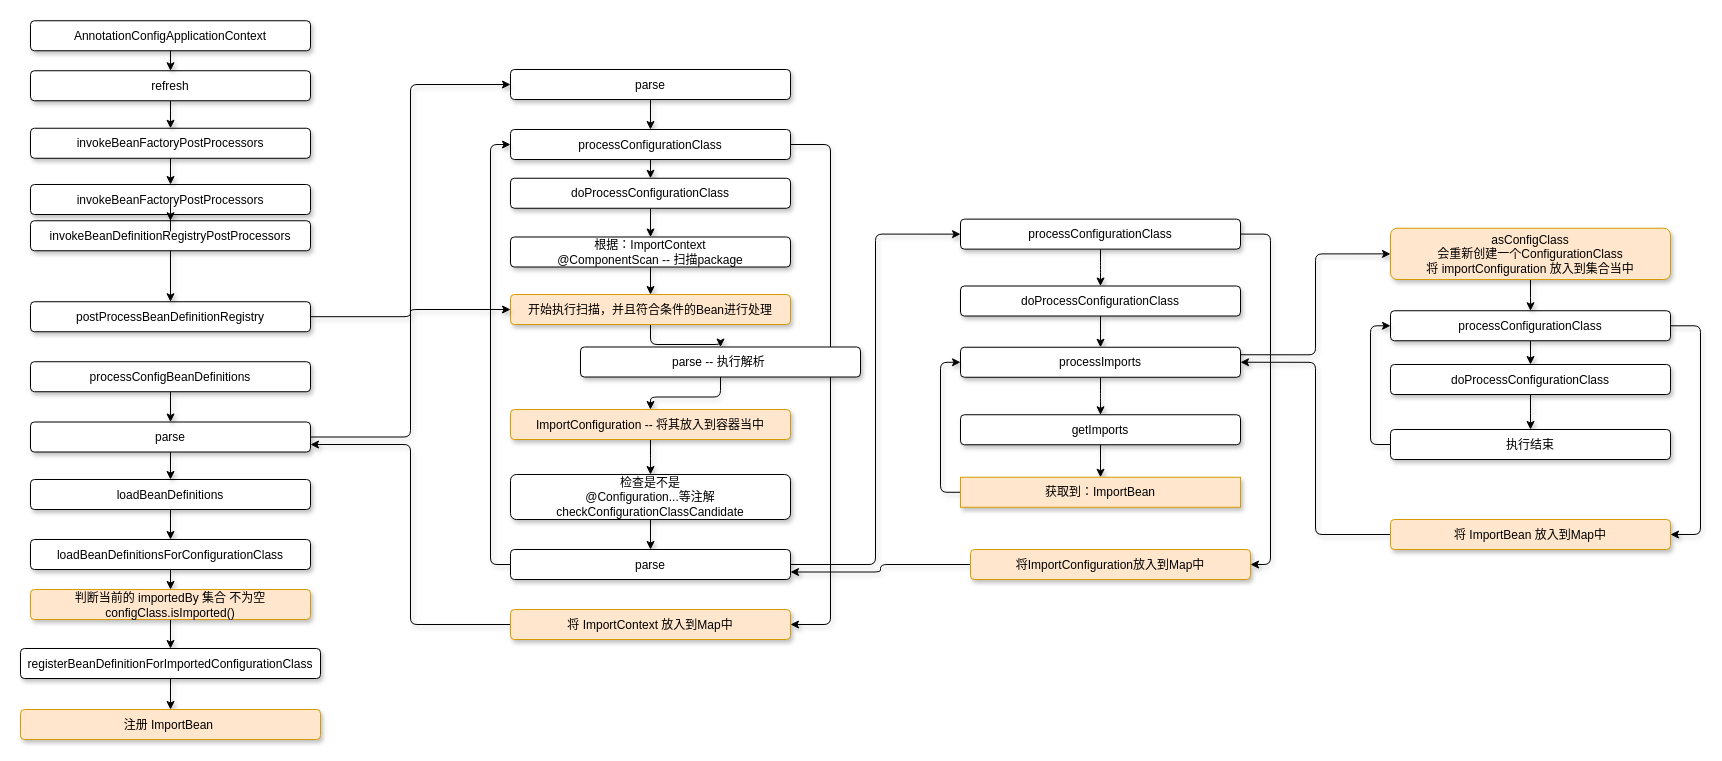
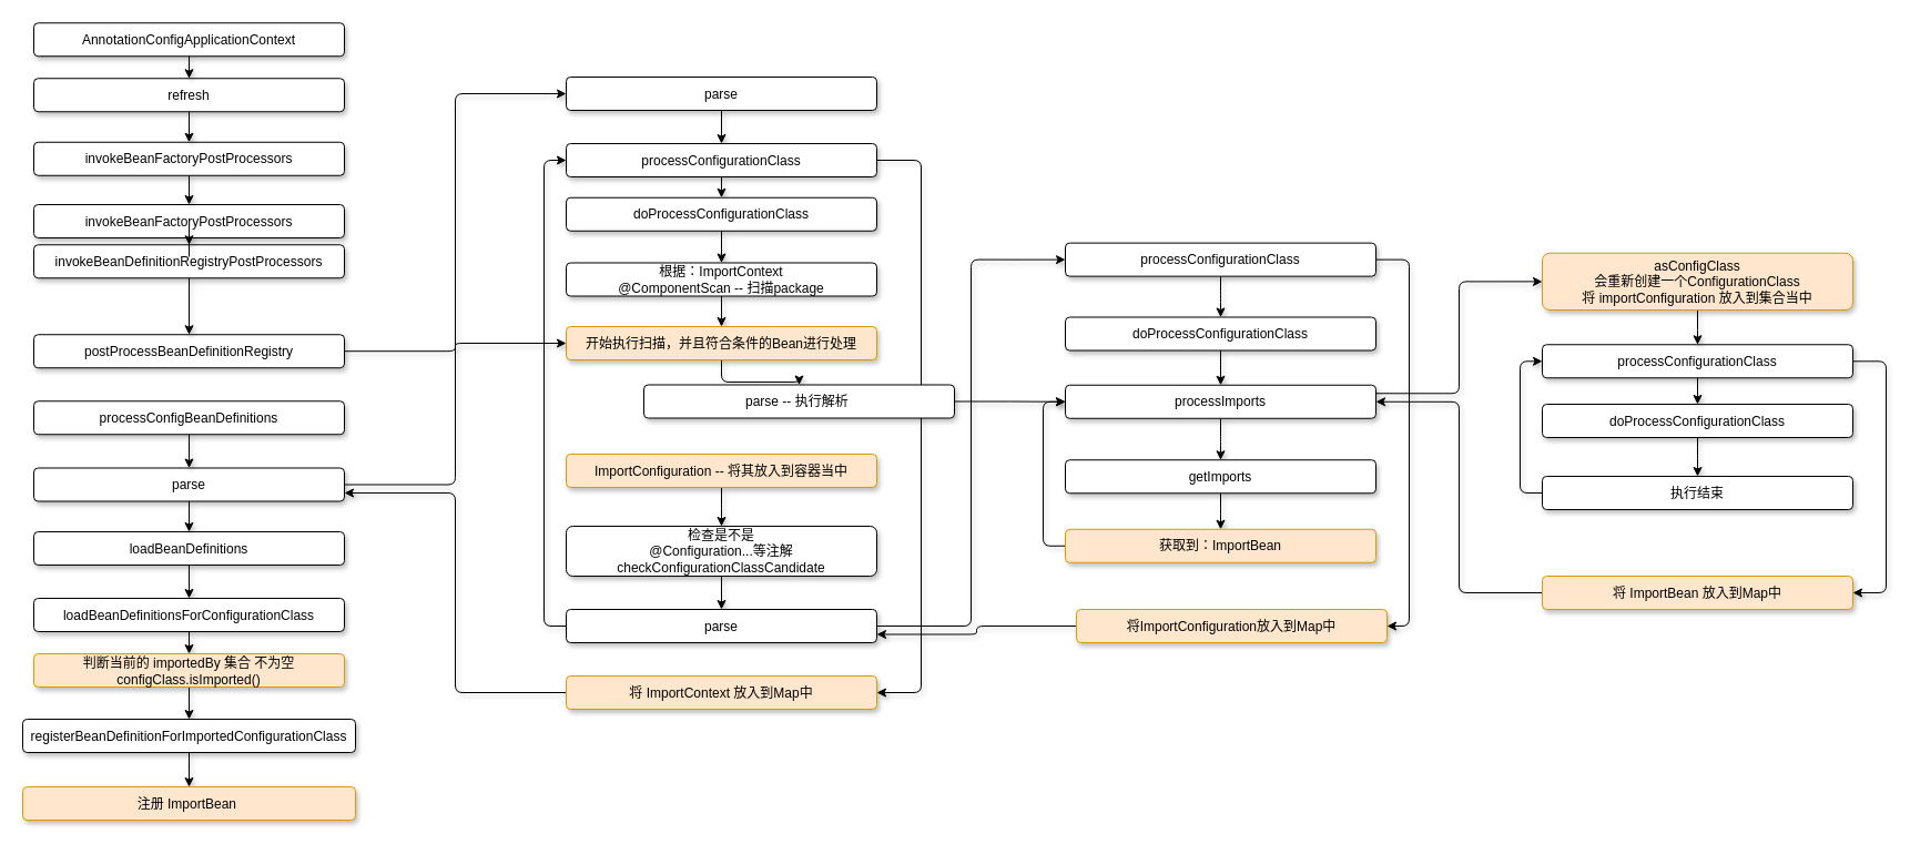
- <mxCell id="43" value="" style="edgeStyle=orthogonalEdgeStyle;orthogonalLoop=1;jettySize=auto;html=1;spacing=4;spacingTop=1;strokeWidth=1;shadow=1;fillOpacity=100;strokeOpacity=100;arcSize=13;" edge="1" parent="1" source="44" target="46"><mxGeometry relative="1" as="geometry" /></mxCell>
+ <mxCell id="43" value="" style="edgeStyle=orthogonalEdgeStyle;orthogonalLoop=1;jettySize=auto;html=1;spacing=4;spacingTop=1;strokeWidth=1;shadow=1;fillOpacity=100;strokeOpacity=100;arcSize=13;" edge="1" parent="1" source="44" target="54"><mxGeometry relative="1" as="geometry" /></mxCell>
- <mxCell id="58" value="获取到：ImportBean" style="whiteSpace=wrap;html=1;fillColor=#ffe6cc;strokeColor=#d79b00;spacing=4;spacingTop=1;strokeWidth=1;shadow=1;fillOpacity=100;strokeOpacity=100;arcSize=13;rounded=0;" vertex="1" parent="1"><mxGeometry x="960" y="476.76" width="280" height="30" as="geometry" /></mxCell>
+ <mxCell id="58" value="获取到：ImportBean" style="whiteSpace=wrap;html=1;fillColor=#ffe6cc;strokeColor=#d79b00;rounded=1;spacing=4;spacingTop=1;strokeWidth=1;shadow=1;fillOpacity=100;strokeOpacity=100;arcSize=13;" vertex="1" parent="1"><mxGeometry x="960" y="476.76" width="280" height="30" as="geometry" /></mxCell>
